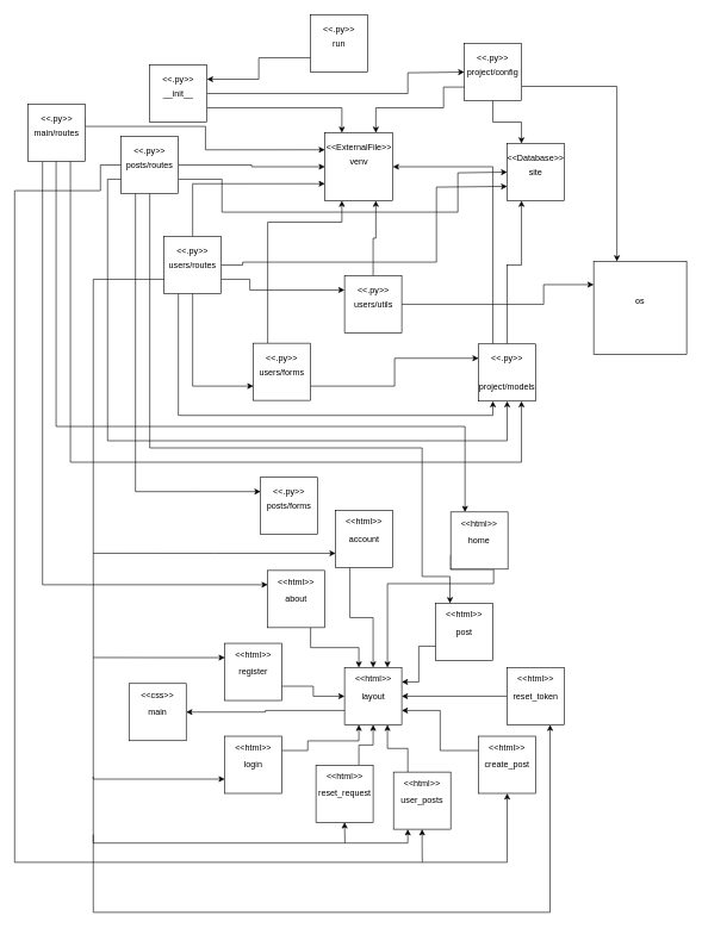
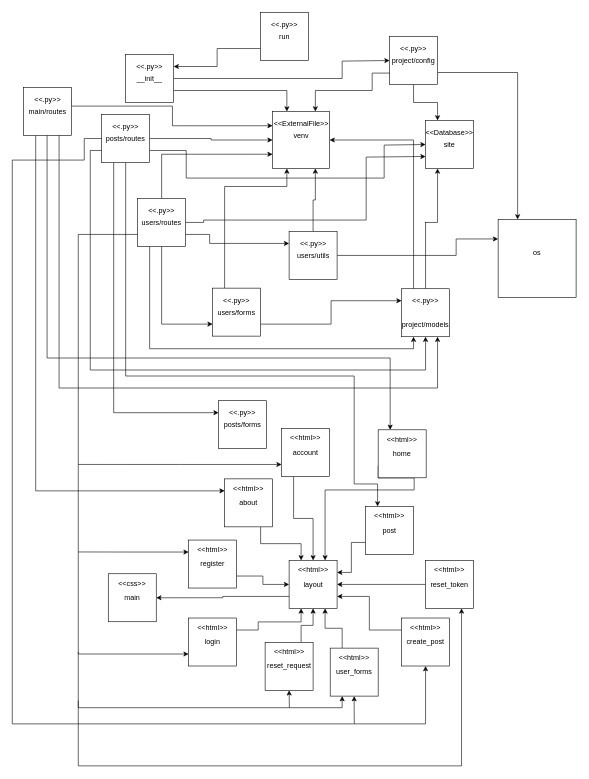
- <mxCell id="111" value="user_posts" style="text;html=1;strokeColor=none;fillColor=none;align=center;verticalAlign=middle;whiteSpace=wrap;rounded=0;" vertex="1" parent="1"><mxGeometry x="570" y="1109.853" width="40" height="20" as="geometry" /></mxCell>
+ <mxCell id="111" value="user_forms" style="text;html=1;strokeColor=none;fillColor=none;align=center;verticalAlign=middle;whiteSpace=wrap;rounded=0;" vertex="1" parent="1"><mxGeometry x="570" y="1109.853" width="40" height="20" as="geometry" /></mxCell>
